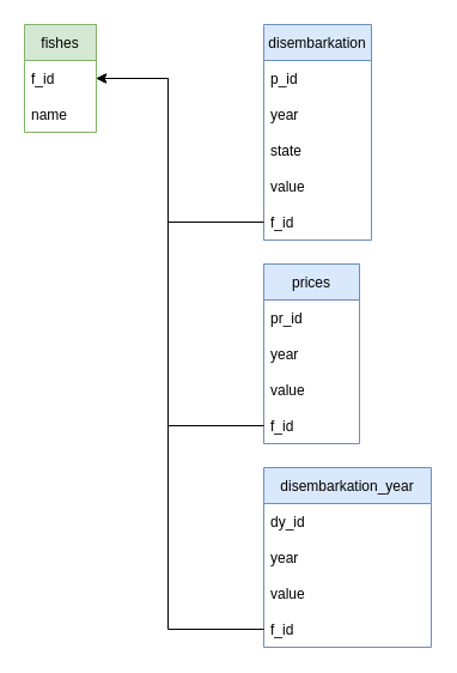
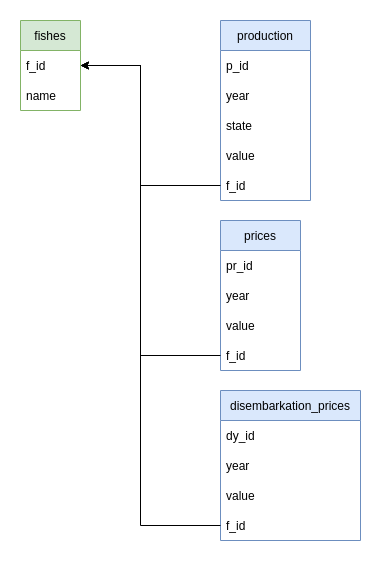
- <mxCell id="5" value="disembarkation" style="swimlane;fontStyle=0;childLayout=stackLayout;horizontal=1;startSize=30;horizontalStack=0;resizeParent=1;resizeParentMax=0;resizeLast=0;collapsible=1;marginBottom=0;fillColor=#dae8fc;strokeColor=#6c8ebf;" parent="1" vertex="1"><mxGeometry x="220" y="20" width="90" height="180" as="geometry" /></mxCell>
+ <mxCell id="5" value="production" style="swimlane;fontStyle=0;childLayout=stackLayout;horizontal=1;startSize=30;horizontalStack=0;resizeParent=1;resizeParentMax=0;resizeLast=0;collapsible=1;marginBottom=0;fillColor=#dae8fc;strokeColor=#6c8ebf;" parent="1" vertex="1"><mxGeometry x="220" y="20" width="90" height="180" as="geometry" /></mxCell>
- <mxCell id="11" value="disembarkation_year" style="swimlane;fontStyle=0;childLayout=stackLayout;horizontal=1;startSize=30;horizontalStack=0;resizeParent=1;resizeParentMax=0;resizeLast=0;collapsible=1;marginBottom=0;fillColor=#dae8fc;strokeColor=#6c8ebf;" parent="1" vertex="1"><mxGeometry x="220" y="390" width="140" height="150" as="geometry" /></mxCell>
+ <mxCell id="11" value="disembarkation_prices" style="swimlane;fontStyle=0;childLayout=stackLayout;horizontal=1;startSize=30;horizontalStack=0;resizeParent=1;resizeParentMax=0;resizeLast=0;collapsible=1;marginBottom=0;fillColor=#dae8fc;strokeColor=#6c8ebf;" parent="1" vertex="1"><mxGeometry x="220" y="390" width="140" height="150" as="geometry" /></mxCell>
